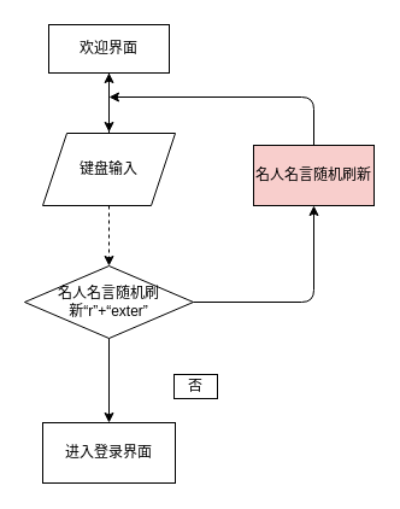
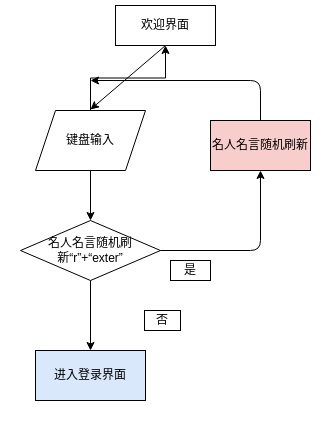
- <mxCell id="2" value="欢迎界面" style="rounded=0;whiteSpace=wrap;html=1;" parent="1" vertex="1"><mxGeometry x="40" y="20" width="100" height="40" as="geometry" /></mxCell>
+ <mxCell id="2" value="欢迎界面" style="rounded=0;whiteSpace=wrap;html=1;" parent="1" vertex="1"><mxGeometry x="115" y="5" width="100" height="40" as="geometry" /></mxCell>
- <mxCell id="10" value="" style="endArrow=classic;html=1;exitX=0.5;exitY=1;exitDx=0;exitDy=0;entryX=0.5;entryY=0;entryDx=0;entryDy=0;dashed=1;" parent="1" source="4" target="6" edge="1"><mxGeometry width="50" height="50" relative="1" as="geometry"><mxPoint x="60" y="240" as="sourcePoint" /><mxPoint x="110" y="190" as="targetPoint" /></mxGeometry></mxCell>
+ <mxCell id="10" value="" style="endArrow=classic;html=1;exitX=0.5;exitY=1;exitDx=0;exitDy=0;entryX=0.5;entryY=0;entryDx=0;entryDy=0;" parent="1" source="4" target="6" edge="1"><mxGeometry width="50" height="50" relative="1" as="geometry"><mxPoint x="60" y="240" as="sourcePoint" /><mxPoint x="110" y="190" as="targetPoint" /></mxGeometry></mxCell>
+ <mxCell id="11" value="是" style="rounded=0;whiteSpace=wrap;html=1;" parent="1" vertex="1"><mxGeometry x="170" y="260" width="40" height="20" as="geometry" /></mxCell>
- <mxCell id="9" value="进入登录界面" style="rounded=0;whiteSpace=wrap;html=1;" parent="1" vertex="1"><mxGeometry x="35" y="350" width="110" height="50" as="geometry" /></mxCell>
+ <mxCell id="9" value="进入登录界面" style="rounded=0;whiteSpace=wrap;html=1;fillColor=#dae8fc;" parent="1" vertex="1"><mxGeometry x="35" y="350" width="110" height="50" as="geometry" /></mxCell>
